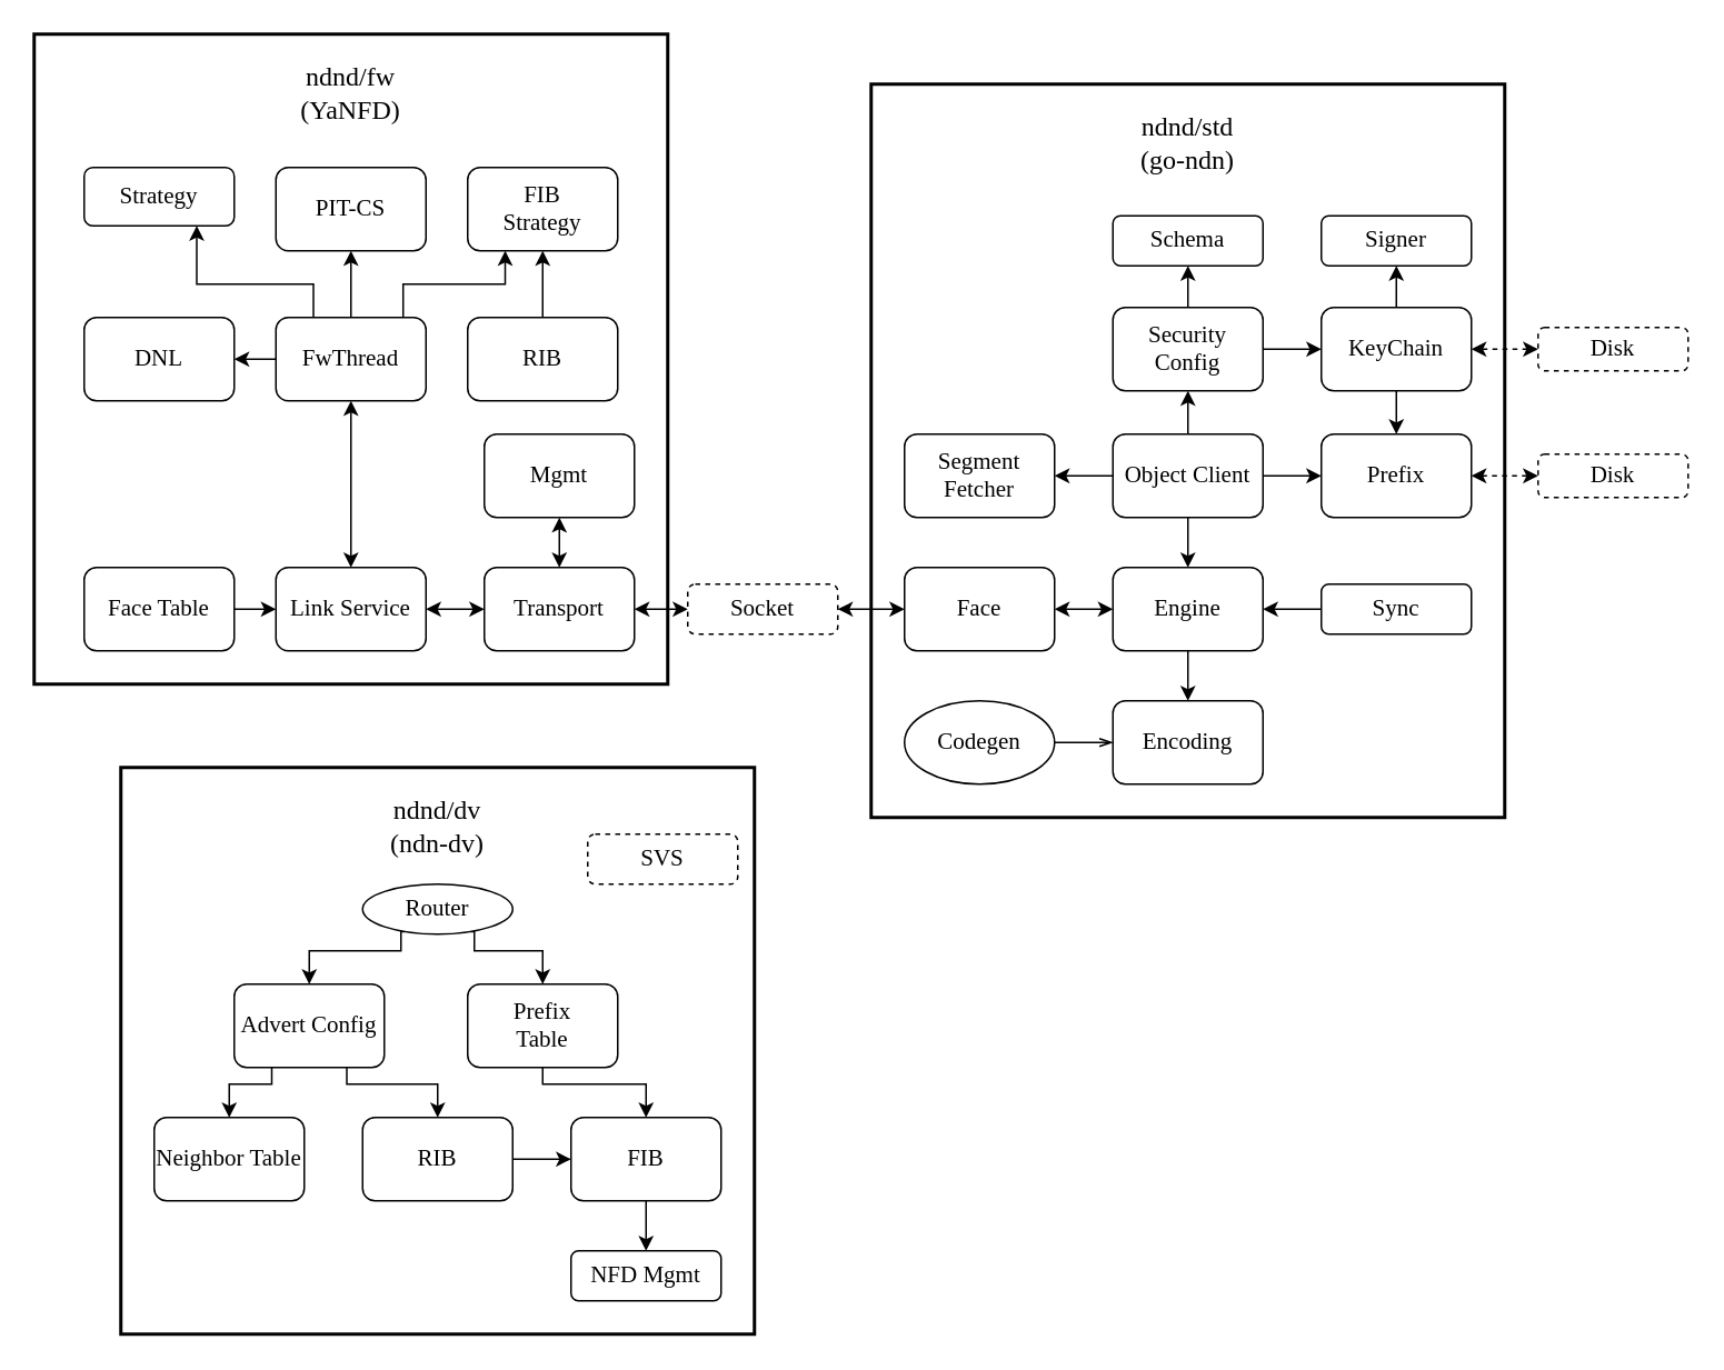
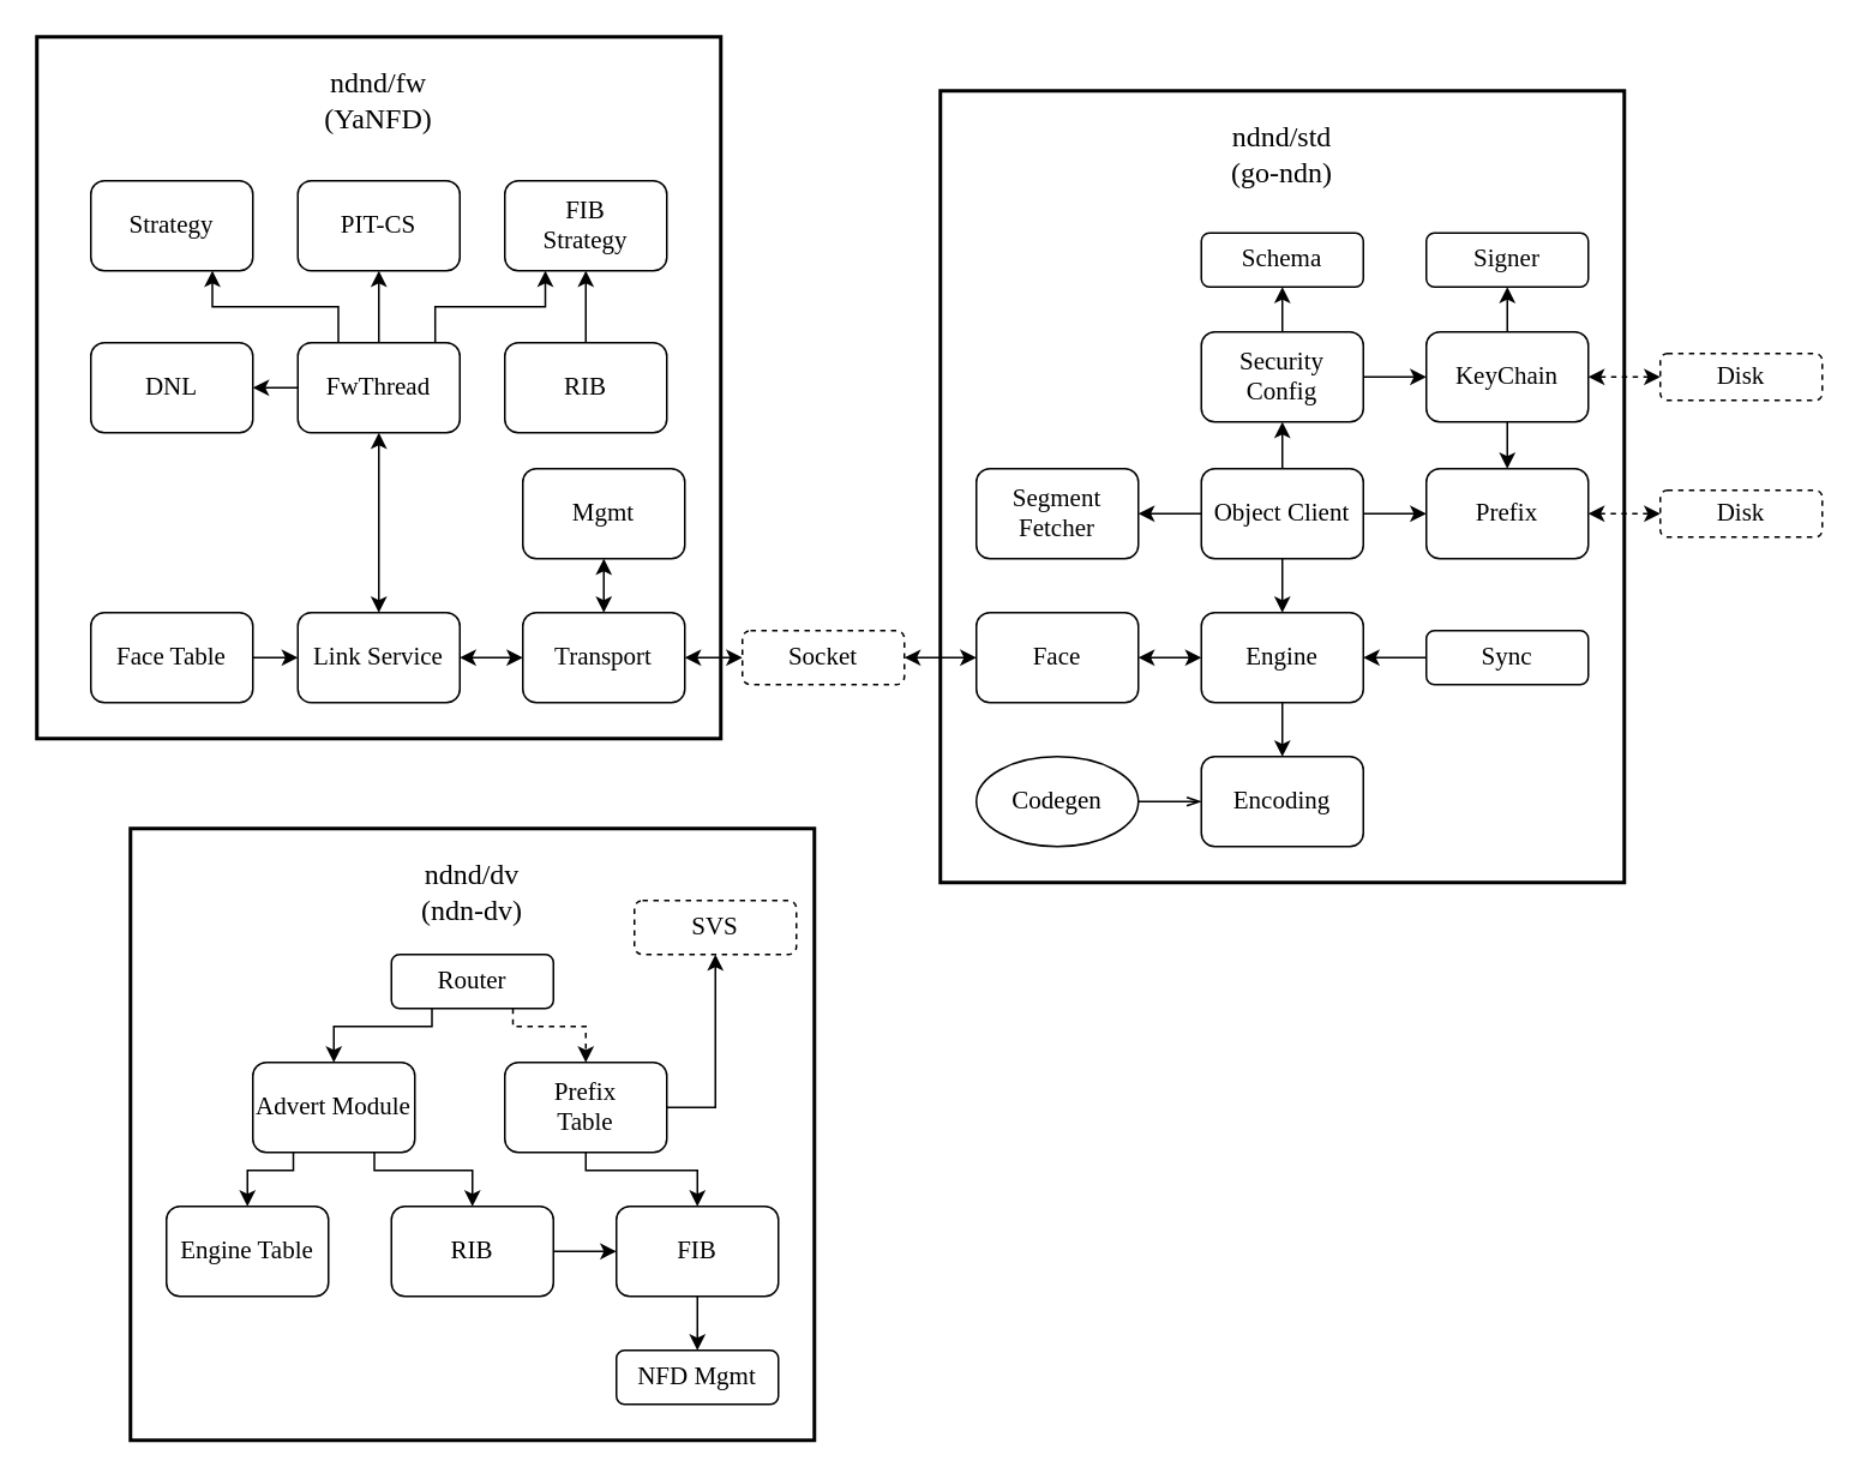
- <mxCell id="25" value="&lt;font style=&quot;font-size: 14px;&quot; face=&quot;Comic Sans MS&quot;&gt;Strategy&lt;/font&gt;" style="rounded=1;whiteSpace=wrap;html=1;" vertex="1" parent="1"><mxGeometry x="50" y="100" width="90" height="35" as="geometry" /></mxCell>
+ <mxCell id="25" value="&lt;font style=&quot;font-size: 14px;&quot; face=&quot;Comic Sans MS&quot;&gt;Strategy&lt;/font&gt;" style="rounded=1;whiteSpace=wrap;html=1;" vertex="1" parent="1"><mxGeometry x="50" y="100" width="90" height="50" as="geometry" /></mxCell>
- <mxCell id="72" value="&lt;font style=&quot;font-size: 14px;&quot; face=&quot;Comic Sans MS&quot;&gt;Router&lt;/font&gt;" style="ellipse;whiteSpace=wrap;html=1;" vertex="1" parent="1"><mxGeometry x="217" y="530" width="90" height="30" as="geometry" /></mxCell>
+ <mxCell id="72" value="&lt;font style=&quot;font-size: 14px;&quot; face=&quot;Comic Sans MS&quot;&gt;Router&lt;/font&gt;" style="rounded=1;whiteSpace=wrap;html=1;" vertex="1" parent="1"><mxGeometry x="217" y="530" width="90" height="30" as="geometry" /></mxCell>
- <mxCell id="71" style="edgeStyle=orthogonalEdgeStyle;rounded=0;orthogonalLoop=1;jettySize=auto;html=1;exitX=0.75;exitY=1;exitDx=0;exitDy=0;entryX=0.5;entryY=0;entryDx=0;entryDy=0;" edge="1" parent="1" source="72" target="66"><mxGeometry relative="1" as="geometry"><Array as="points"><mxPoint x="284" y="570" /><mxPoint x="325" y="570" /></Array></mxGeometry></mxCell>
+ <mxCell id="71" style="edgeStyle=orthogonalEdgeStyle;rounded=0;orthogonalLoop=1;jettySize=auto;html=1;exitX=0.75;exitY=1;exitDx=0;exitDy=0;entryX=0.5;entryY=0;entryDx=0;entryDy=0;dashed=1;" edge="1" parent="1" source="72" target="66"><mxGeometry relative="1" as="geometry"><Array as="points"><mxPoint x="284" y="570" /><mxPoint x="325" y="570" /></Array></mxGeometry></mxCell>
+ <mxCell id="64" style="edgeStyle=orthogonalEdgeStyle;rounded=0;orthogonalLoop=1;jettySize=auto;html=1;exitX=1;exitY=0.5;exitDx=0;exitDy=0;entryX=0.5;entryY=1;entryDx=0;entryDy=0;" edge="1" parent="1" source="66" target="69"><mxGeometry relative="1" as="geometry" /></mxCell>
- <mxCell id="60" value="&lt;font style=&quot;font-size: 14px;&quot; face=&quot;Comic Sans MS&quot;&gt;Advert Config&lt;/font&gt;" style="rounded=1;whiteSpace=wrap;html=1;" vertex="1" parent="1"><mxGeometry x="140" y="590" width="90" height="50" as="geometry" /></mxCell>
+ <mxCell id="60" value="&lt;font style=&quot;font-size: 14px;&quot; face=&quot;Comic Sans MS&quot;&gt;Advert Module&lt;/font&gt;" style="rounded=1;whiteSpace=wrap;html=1;" vertex="1" parent="1"><mxGeometry x="140" y="590" width="90" height="50" as="geometry" /></mxCell>
- <mxCell id="61" value="&lt;font style=&quot;font-size: 14px;&quot; face=&quot;Comic Sans MS&quot;&gt;Neighbor Table&lt;/font&gt;" style="rounded=1;whiteSpace=wrap;html=1;" vertex="1" parent="1"><mxGeometry x="92" y="670" width="90" height="50" as="geometry" /></mxCell>
+ <mxCell id="61" value="&lt;font style=&quot;font-size: 14px;&quot; face=&quot;Comic Sans MS&quot;&gt;Engine Table&lt;/font&gt;" style="rounded=1;whiteSpace=wrap;html=1;" vertex="1" parent="1"><mxGeometry x="92" y="670" width="90" height="50" as="geometry" /></mxCell>
